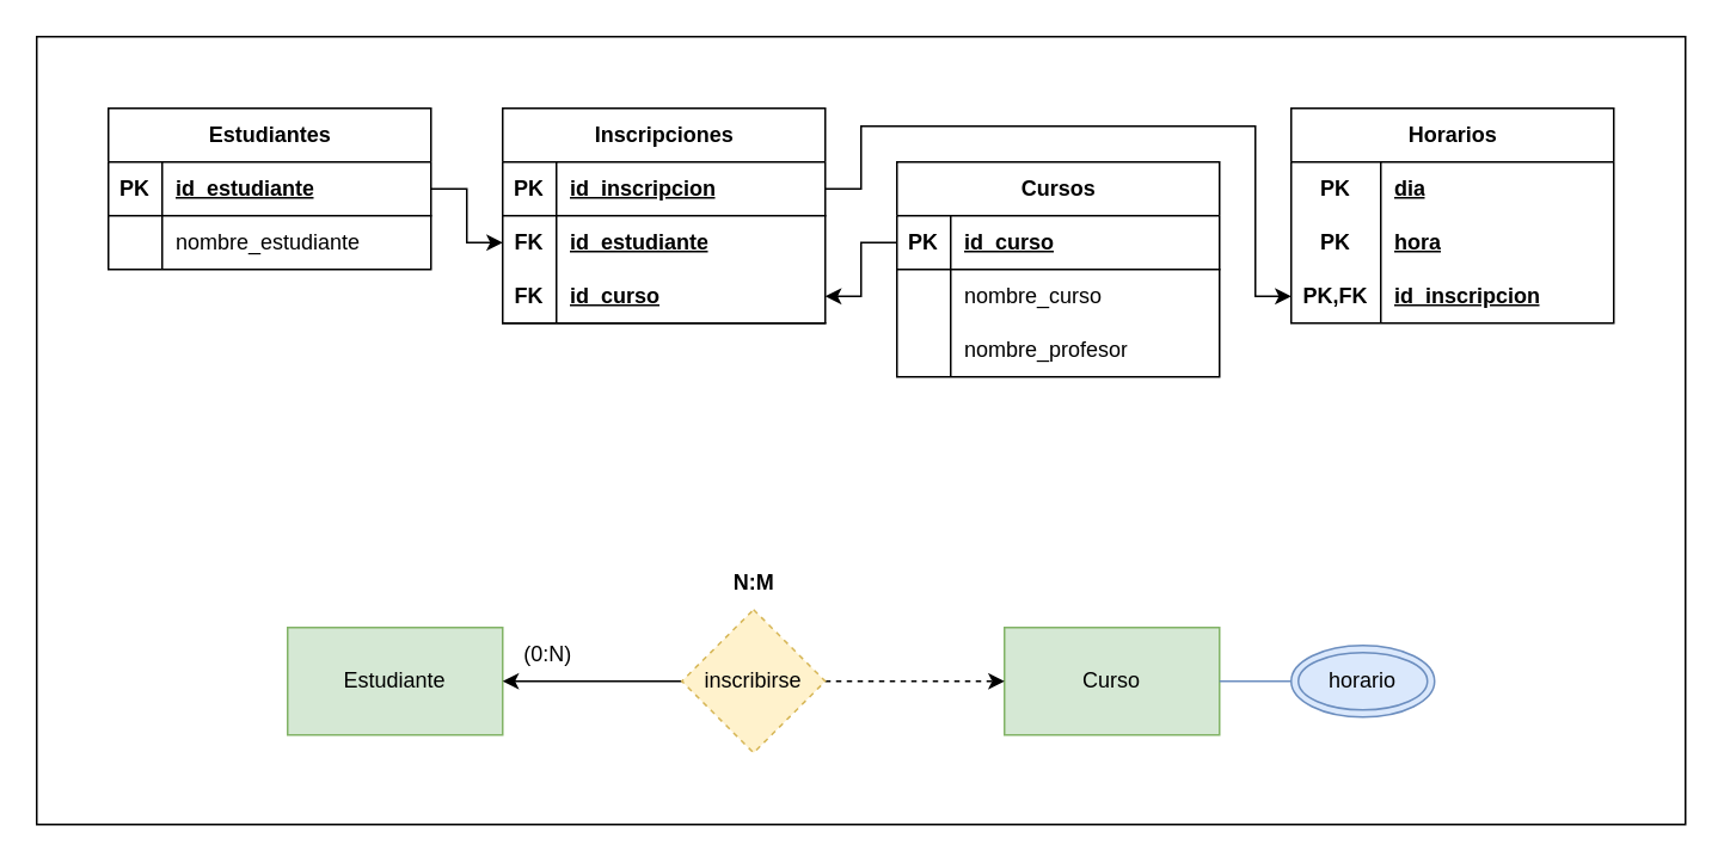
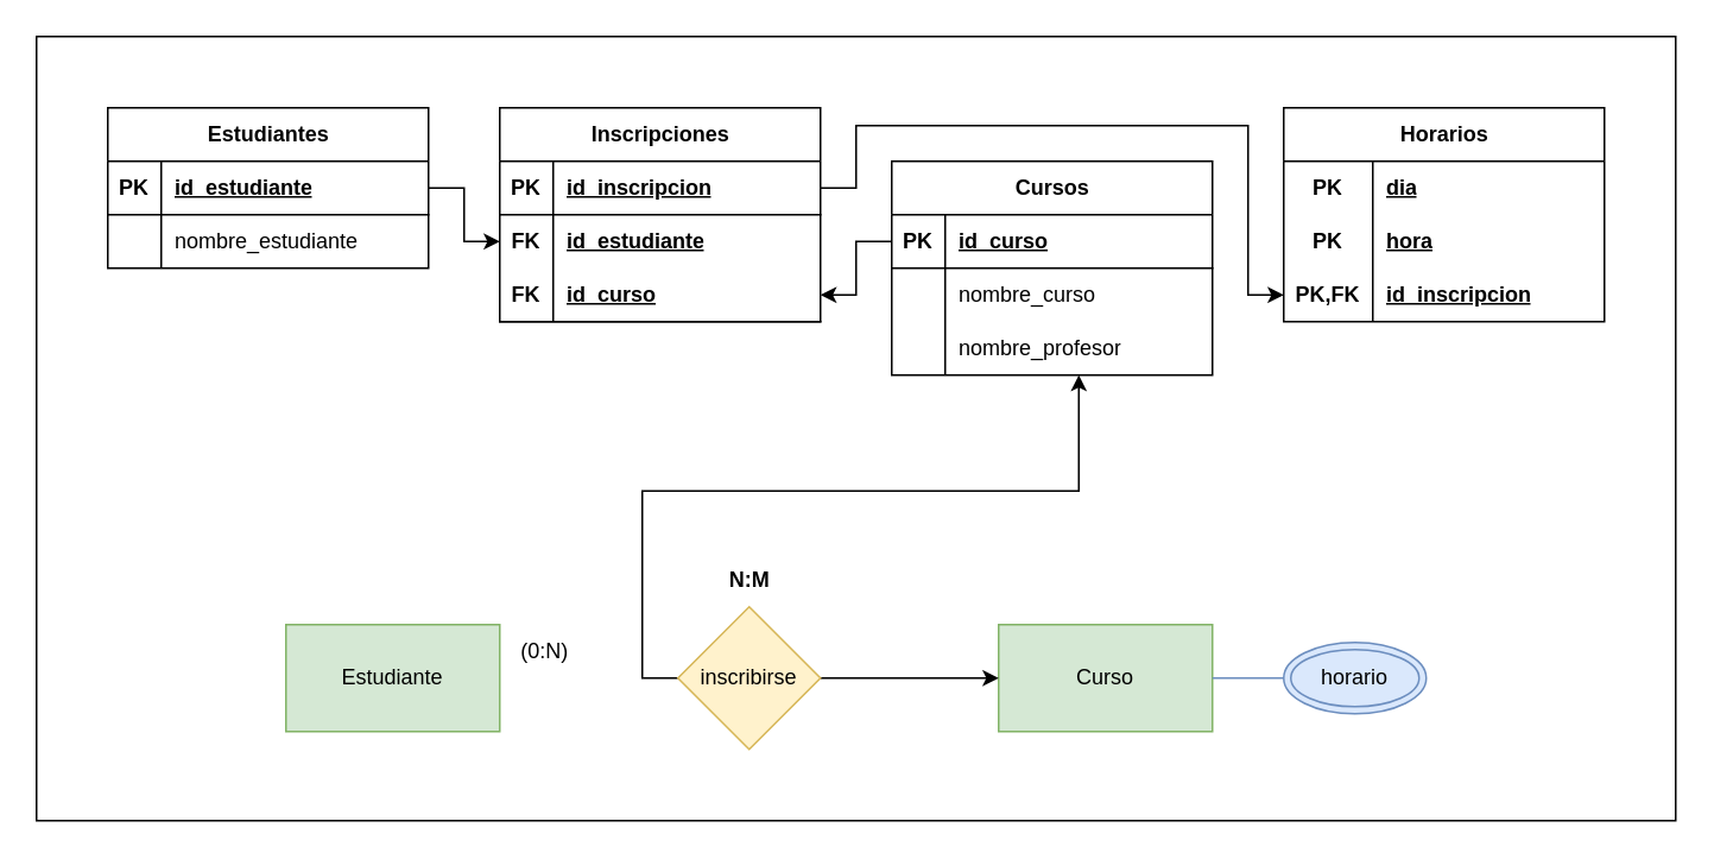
- <mxCell id="7" style="edgeStyle=orthogonalEdgeStyle;rounded=0;orthogonalLoop=1;jettySize=auto;html=1;exitX=0;exitY=0.5;exitDx=0;exitDy=0;entryX=1;entryY=0.5;entryDx=0;entryDy=0;" edge="1" parent="2" source="8" target="4"><mxGeometry relative="1" as="geometry" /></mxCell>
+ <mxCell id="7" style="edgeStyle=orthogonalEdgeStyle;rounded=0;orthogonalLoop=1;jettySize=auto;html=1;exitX=0;exitY=0.5;exitDx=0;exitDy=0;" edge="1" parent="2" source="8" target="39"><mxGeometry relative="1" as="geometry" /></mxCell>
- <mxCell id="8" value="inscribirse" style="rhombus;whiteSpace=wrap;html=1;fillColor=#fff2cc;strokeColor=#d6b656;dashed=1;" vertex="1" parent="2"><mxGeometry x="360" y="320" width="80" height="80" as="geometry" /></mxCell>
+ <mxCell id="8" value="inscribirse" style="rhombus;whiteSpace=wrap;html=1;fillColor=#fff2cc;strokeColor=#d6b656;" vertex="1" parent="2"><mxGeometry x="360" y="320" width="80" height="80" as="geometry" /></mxCell>
- <mxCell id="6" style="edgeStyle=orthogonalEdgeStyle;rounded=0;orthogonalLoop=1;jettySize=auto;html=1;exitX=1;exitY=0.5;exitDx=0;exitDy=0;entryX=0;entryY=0.5;entryDx=0;entryDy=0;dashed=1;" edge="1" parent="2" source="8" target="5"><mxGeometry relative="1" as="geometry" /></mxCell>
+ <mxCell id="6" style="edgeStyle=orthogonalEdgeStyle;rounded=0;orthogonalLoop=1;jettySize=auto;html=1;exitX=1;exitY=0.5;exitDx=0;exitDy=0;entryX=0;entryY=0.5;entryDx=0;entryDy=0;" edge="1" parent="2" source="8" target="5"><mxGeometry relative="1" as="geometry" /></mxCell>
